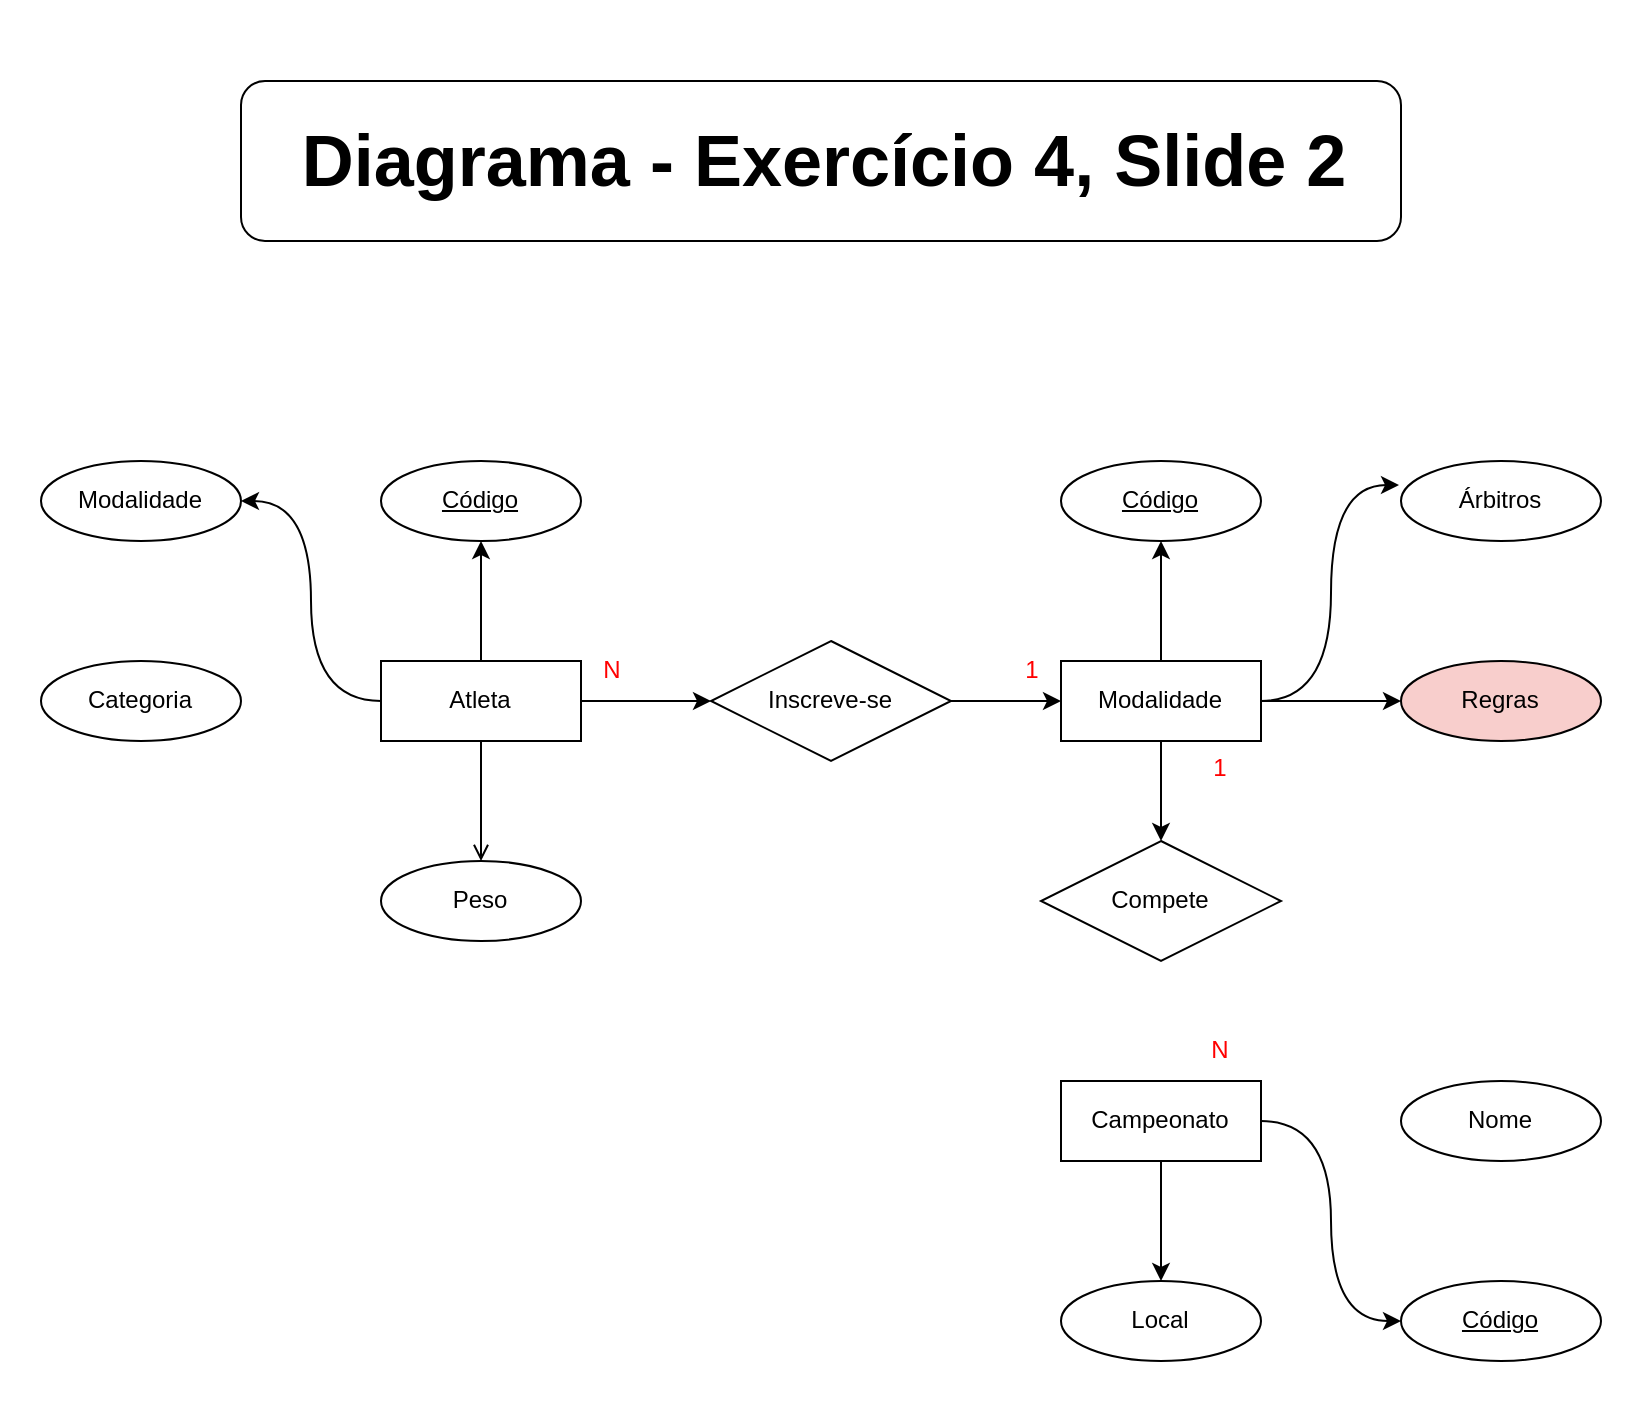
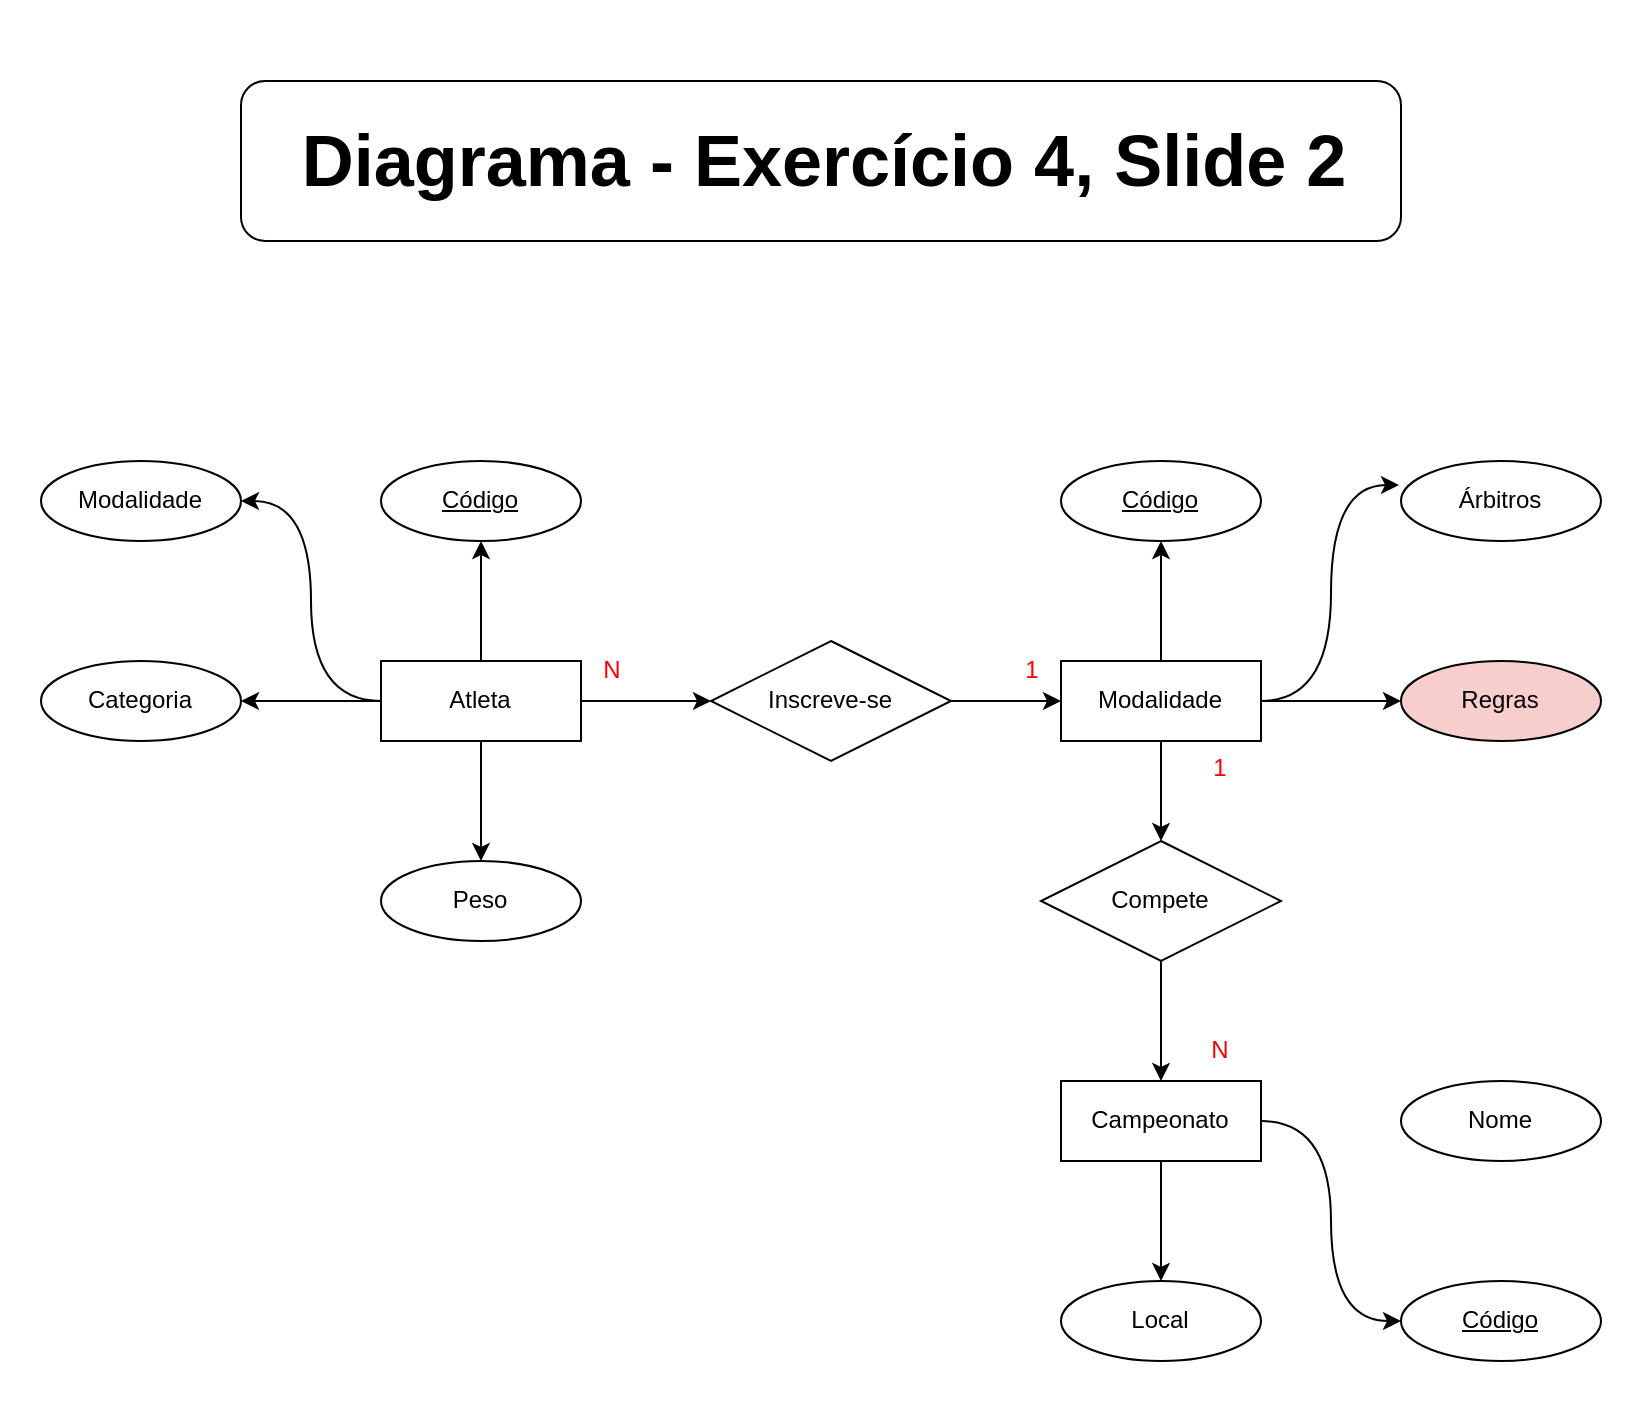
+ <mxCell id="6" style="edgeStyle=orthogonalEdgeStyle;rounded=0;orthogonalLoop=1;jettySize=auto;html=1;entryX=1;entryY=0.5;entryDx=0;entryDy=0;curved=1;" parent="1" source="10" target="2" edge="1"><mxGeometry relative="1" as="geometry" /></mxCell>
- <mxCell id="5" style="edgeStyle=orthogonalEdgeStyle;rounded=0;orthogonalLoop=1;jettySize=auto;html=1;entryX=0.5;entryY=0;entryDx=0;entryDy=0;curved=1;endArrow=open;" parent="1" source="10" target="24" edge="1"><mxGeometry relative="1" as="geometry" /></mxCell>
+ <mxCell id="5" style="edgeStyle=orthogonalEdgeStyle;rounded=0;orthogonalLoop=1;jettySize=auto;html=1;entryX=0.5;entryY=0;entryDx=0;entryDy=0;curved=1;" parent="1" source="10" target="24" edge="1"><mxGeometry relative="1" as="geometry" /></mxCell>
+ <mxCell id="28" style="edgeStyle=orthogonalEdgeStyle;rounded=0;orthogonalLoop=1;jettySize=auto;html=1;entryX=0.5;entryY=0;entryDx=0;entryDy=0;" parent="1" source="29" target="21" edge="1"><mxGeometry relative="1" as="geometry" /></mxCell>
